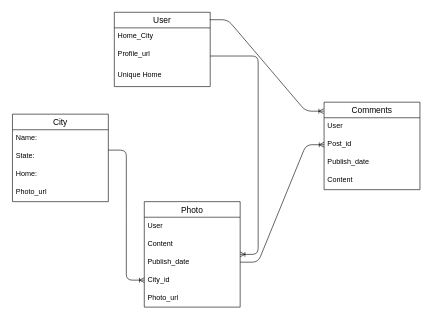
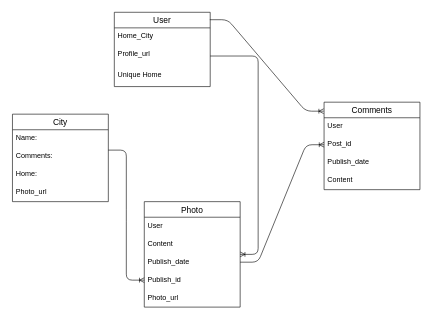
- <mxCell id="17" value="State:" style="text;strokeColor=none;fillColor=none;spacingLeft=4;spacingRight=4;overflow=hidden;rotatable=0;points=[[0,0.5],[1,0.5]];portConstraint=eastwest;fontSize=12;" vertex="1" parent="15"><mxGeometry y="56" width="160" height="30" as="geometry" /></mxCell>
+ <mxCell id="17" value="Comments:" style="text;strokeColor=none;fillColor=none;spacingLeft=4;spacingRight=4;overflow=hidden;rotatable=0;points=[[0,0.5],[1,0.5]];portConstraint=eastwest;fontSize=12;" vertex="1" parent="15"><mxGeometry y="56" width="160" height="30" as="geometry" /></mxCell>
- <mxCell id="24" value="City_id" style="text;strokeColor=none;fillColor=none;spacingLeft=4;spacingRight=4;overflow=hidden;rotatable=0;points=[[0,0.5],[1,0.5]];portConstraint=eastwest;fontSize=12;" vertex="1" parent="20"><mxGeometry y="116" width="160" height="30" as="geometry" /></mxCell>
+ <mxCell id="24" value="Publish_id" style="text;strokeColor=none;fillColor=none;spacingLeft=4;spacingRight=4;overflow=hidden;rotatable=0;points=[[0,0.5],[1,0.5]];portConstraint=eastwest;fontSize=12;" vertex="1" parent="20"><mxGeometry y="116" width="160" height="30" as="geometry" /></mxCell>
